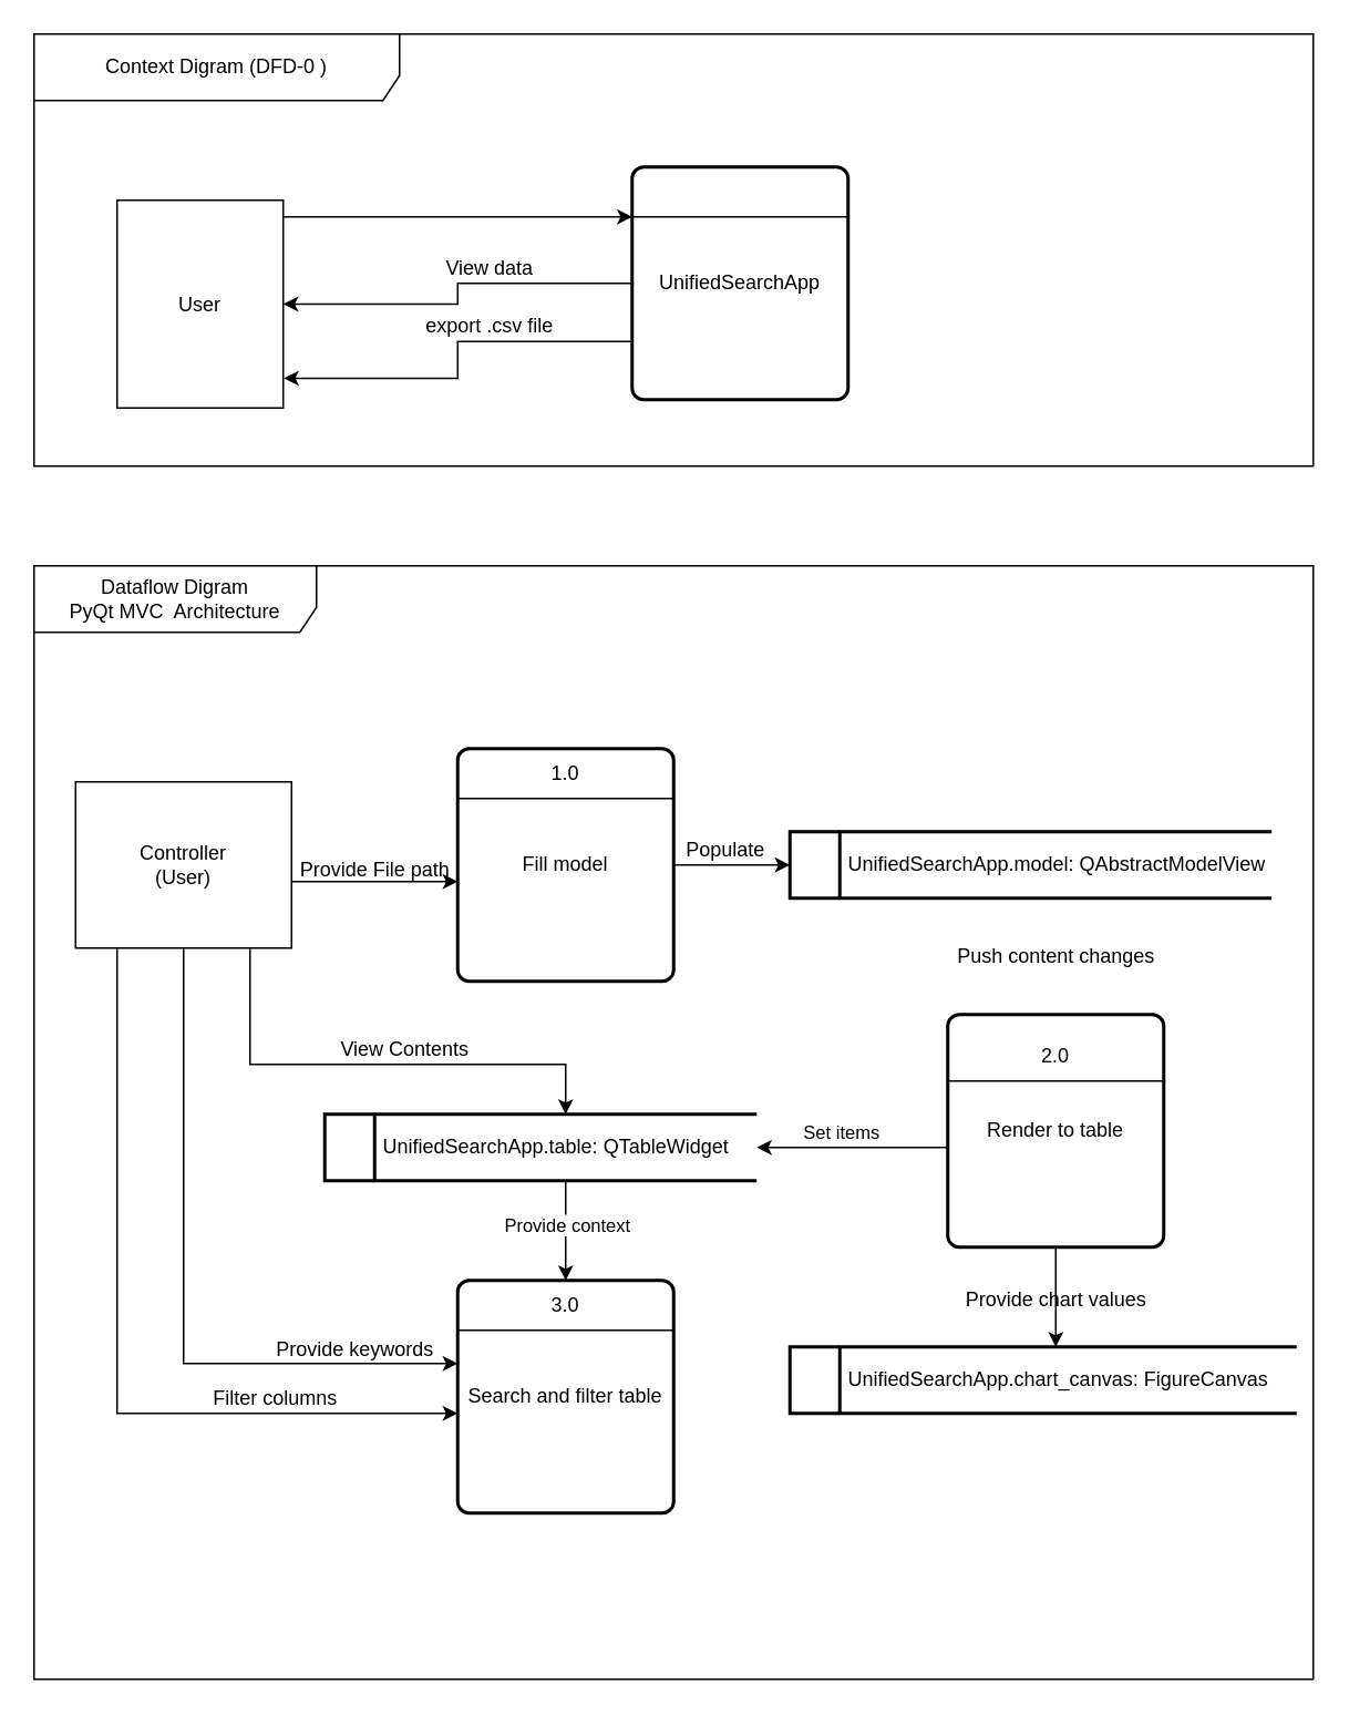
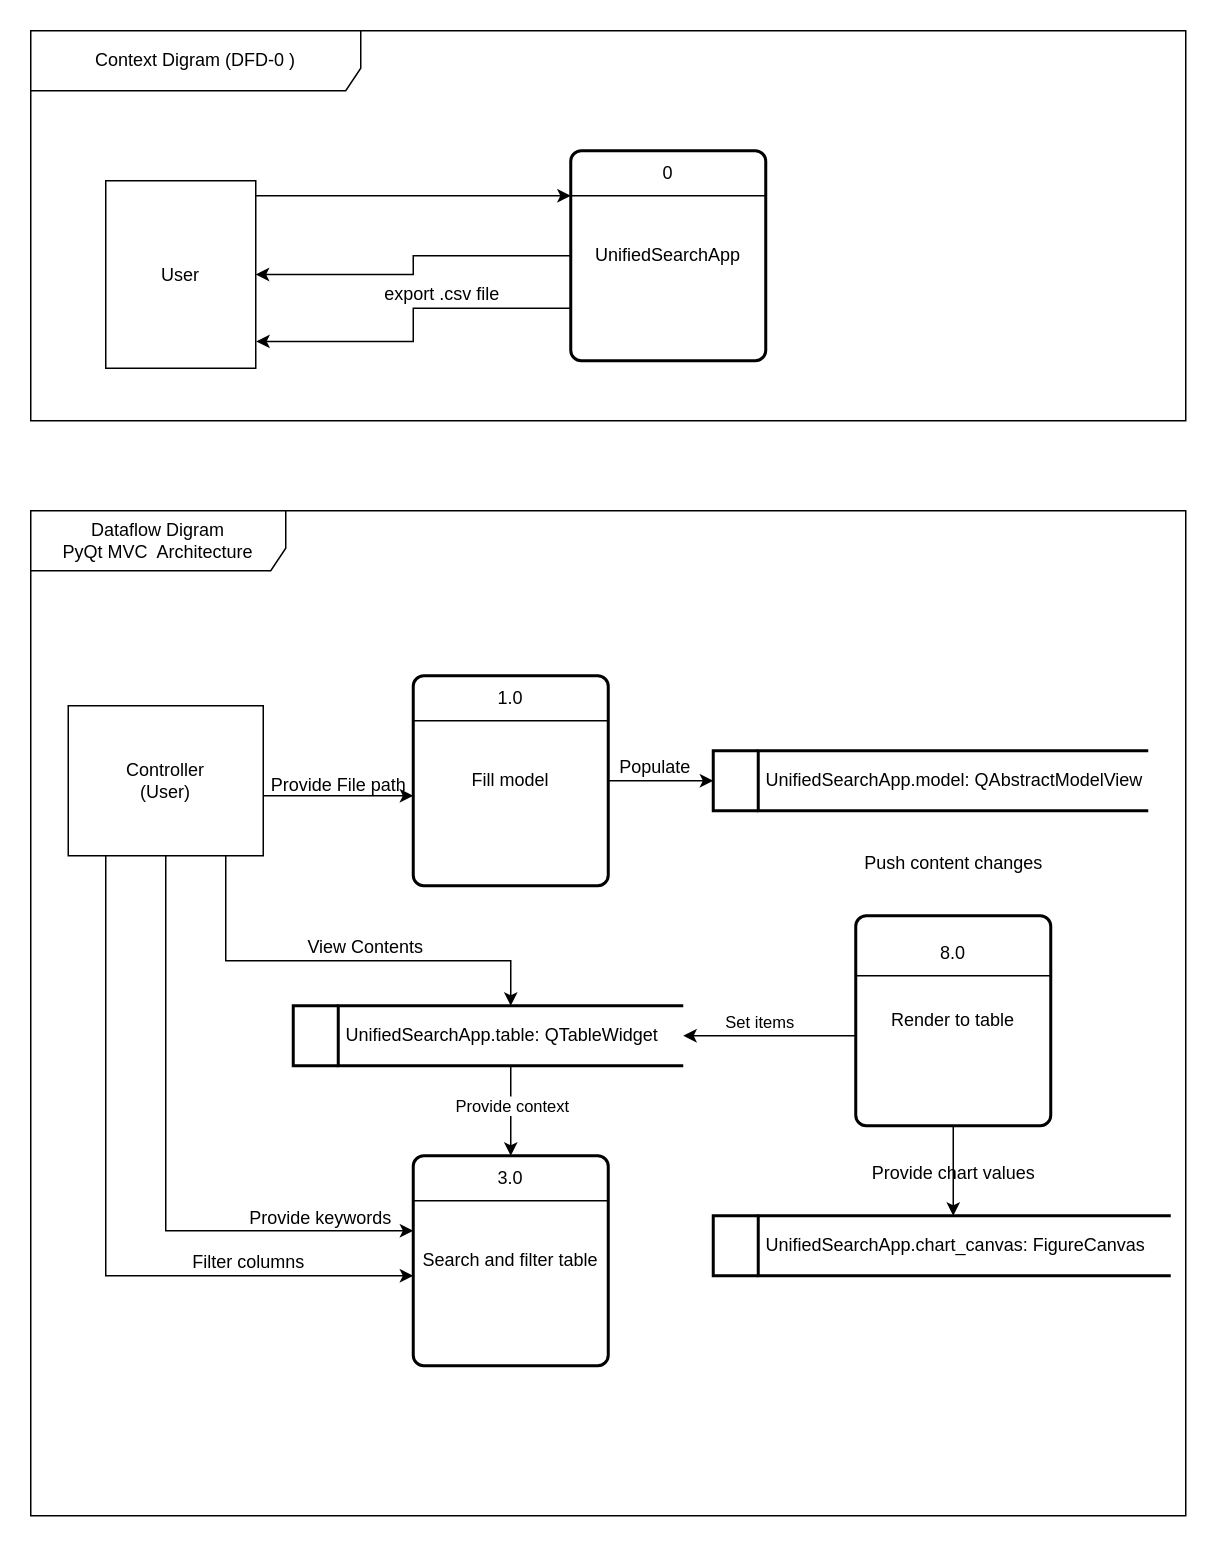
+ <mxCell id="16" value="0" style="text;html=1;align=center;verticalAlign=middle;whiteSpace=wrap;rounded=0;" vertex="1" parent="14"><mxGeometry x="35" width="60" height="30" as="geometry" /></mxCell>
- <mxCell id="21" value="View data" style="text;html=1;align=center;verticalAlign=middle;resizable=0;points=[];autosize=1;strokeColor=none;fillColor=none;" vertex="1" parent="19"><mxGeometry width="80" height="30" as="geometry" /></mxCell>
- <mxCell id="40" value="2.0" style="text;html=1;align=center;verticalAlign=middle;whiteSpace=wrap;rounded=0;" vertex="1" parent="37"><mxGeometry x="35" width="60" height="30" as="geometry" /></mxCell>
+ <mxCell id="40" value="8.0" style="text;html=1;align=center;verticalAlign=middle;whiteSpace=wrap;rounded=0;" vertex="1" parent="37"><mxGeometry x="35" width="60" height="30" as="geometry" /></mxCell>
